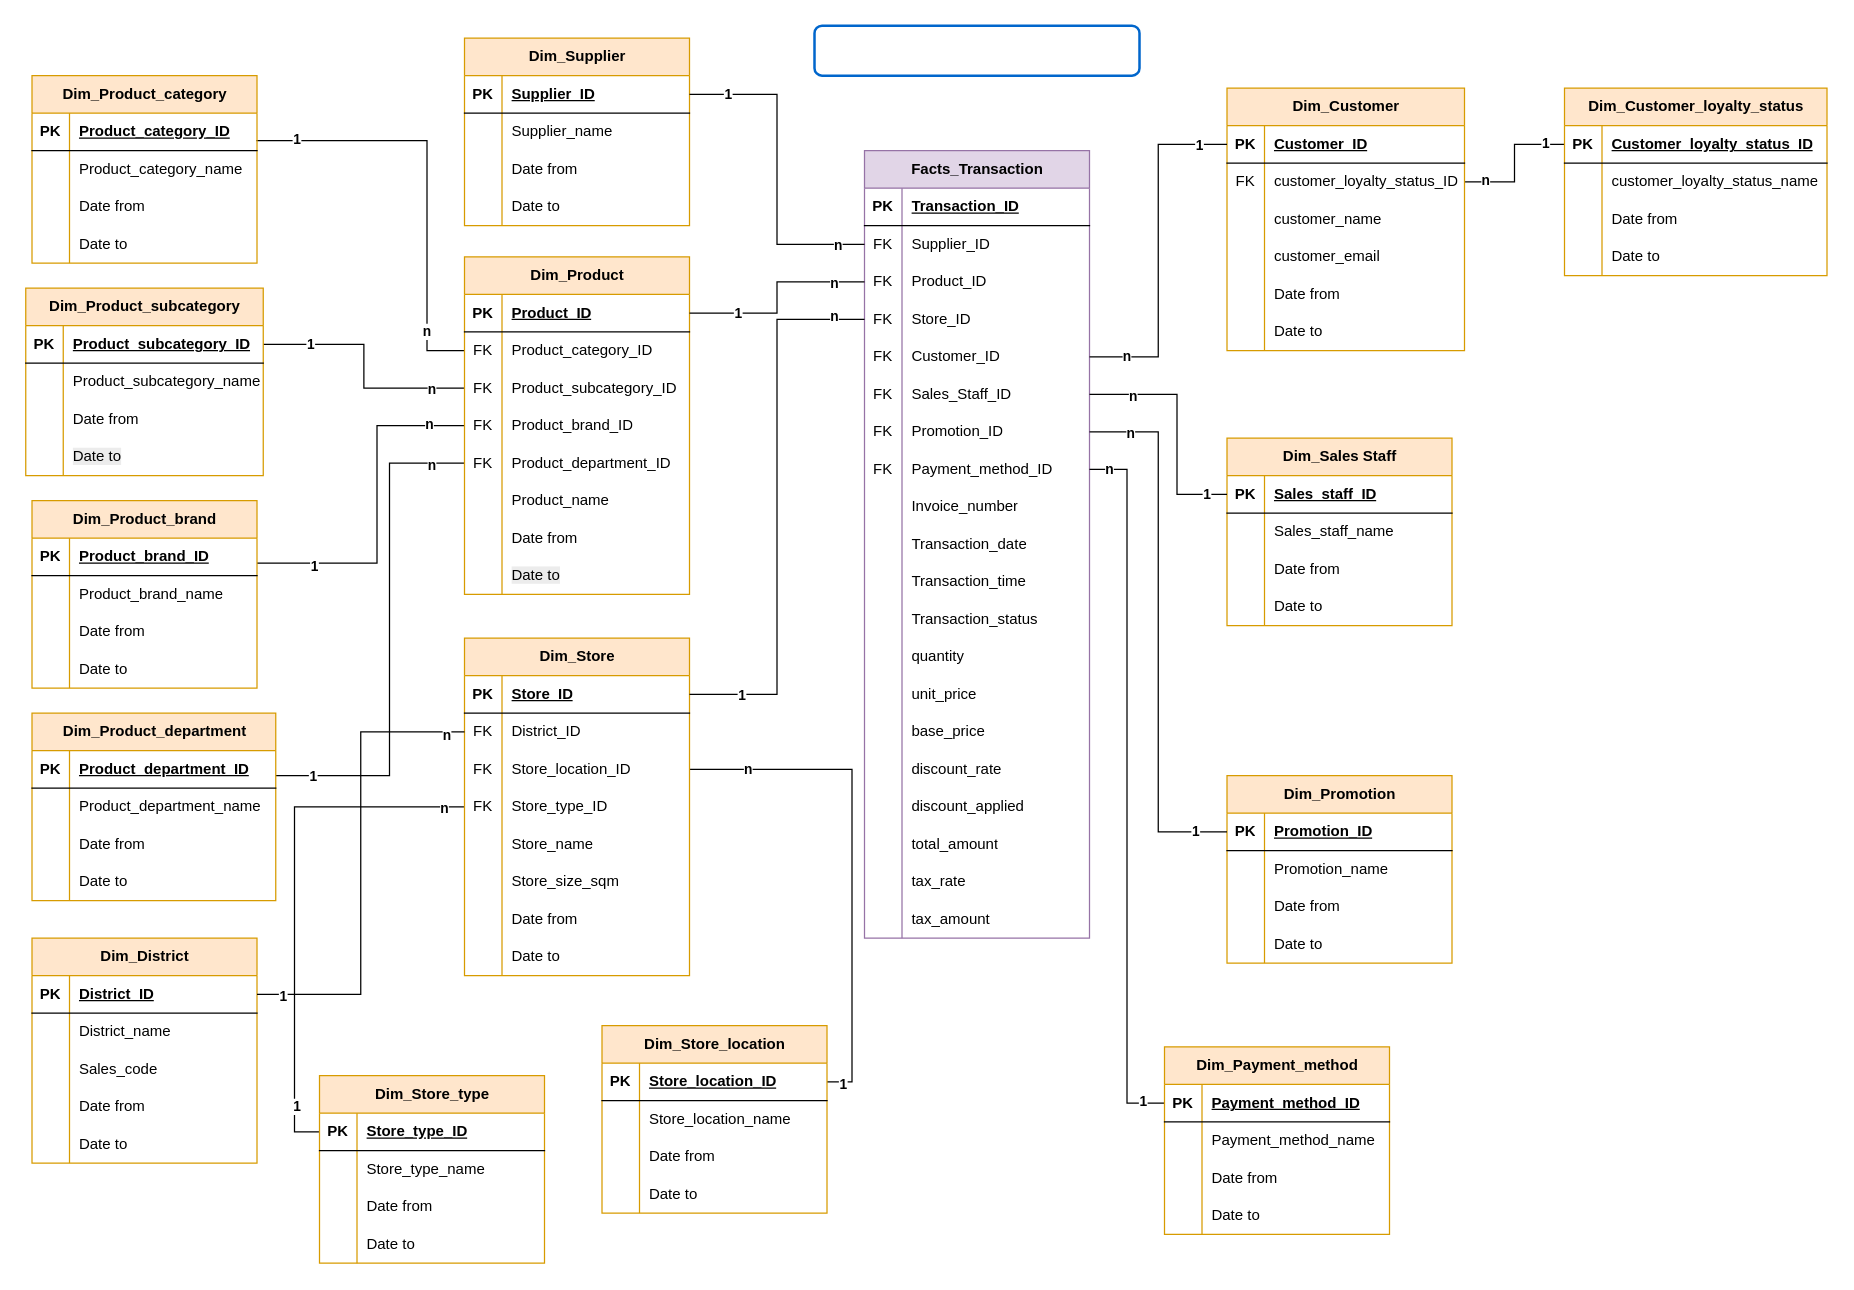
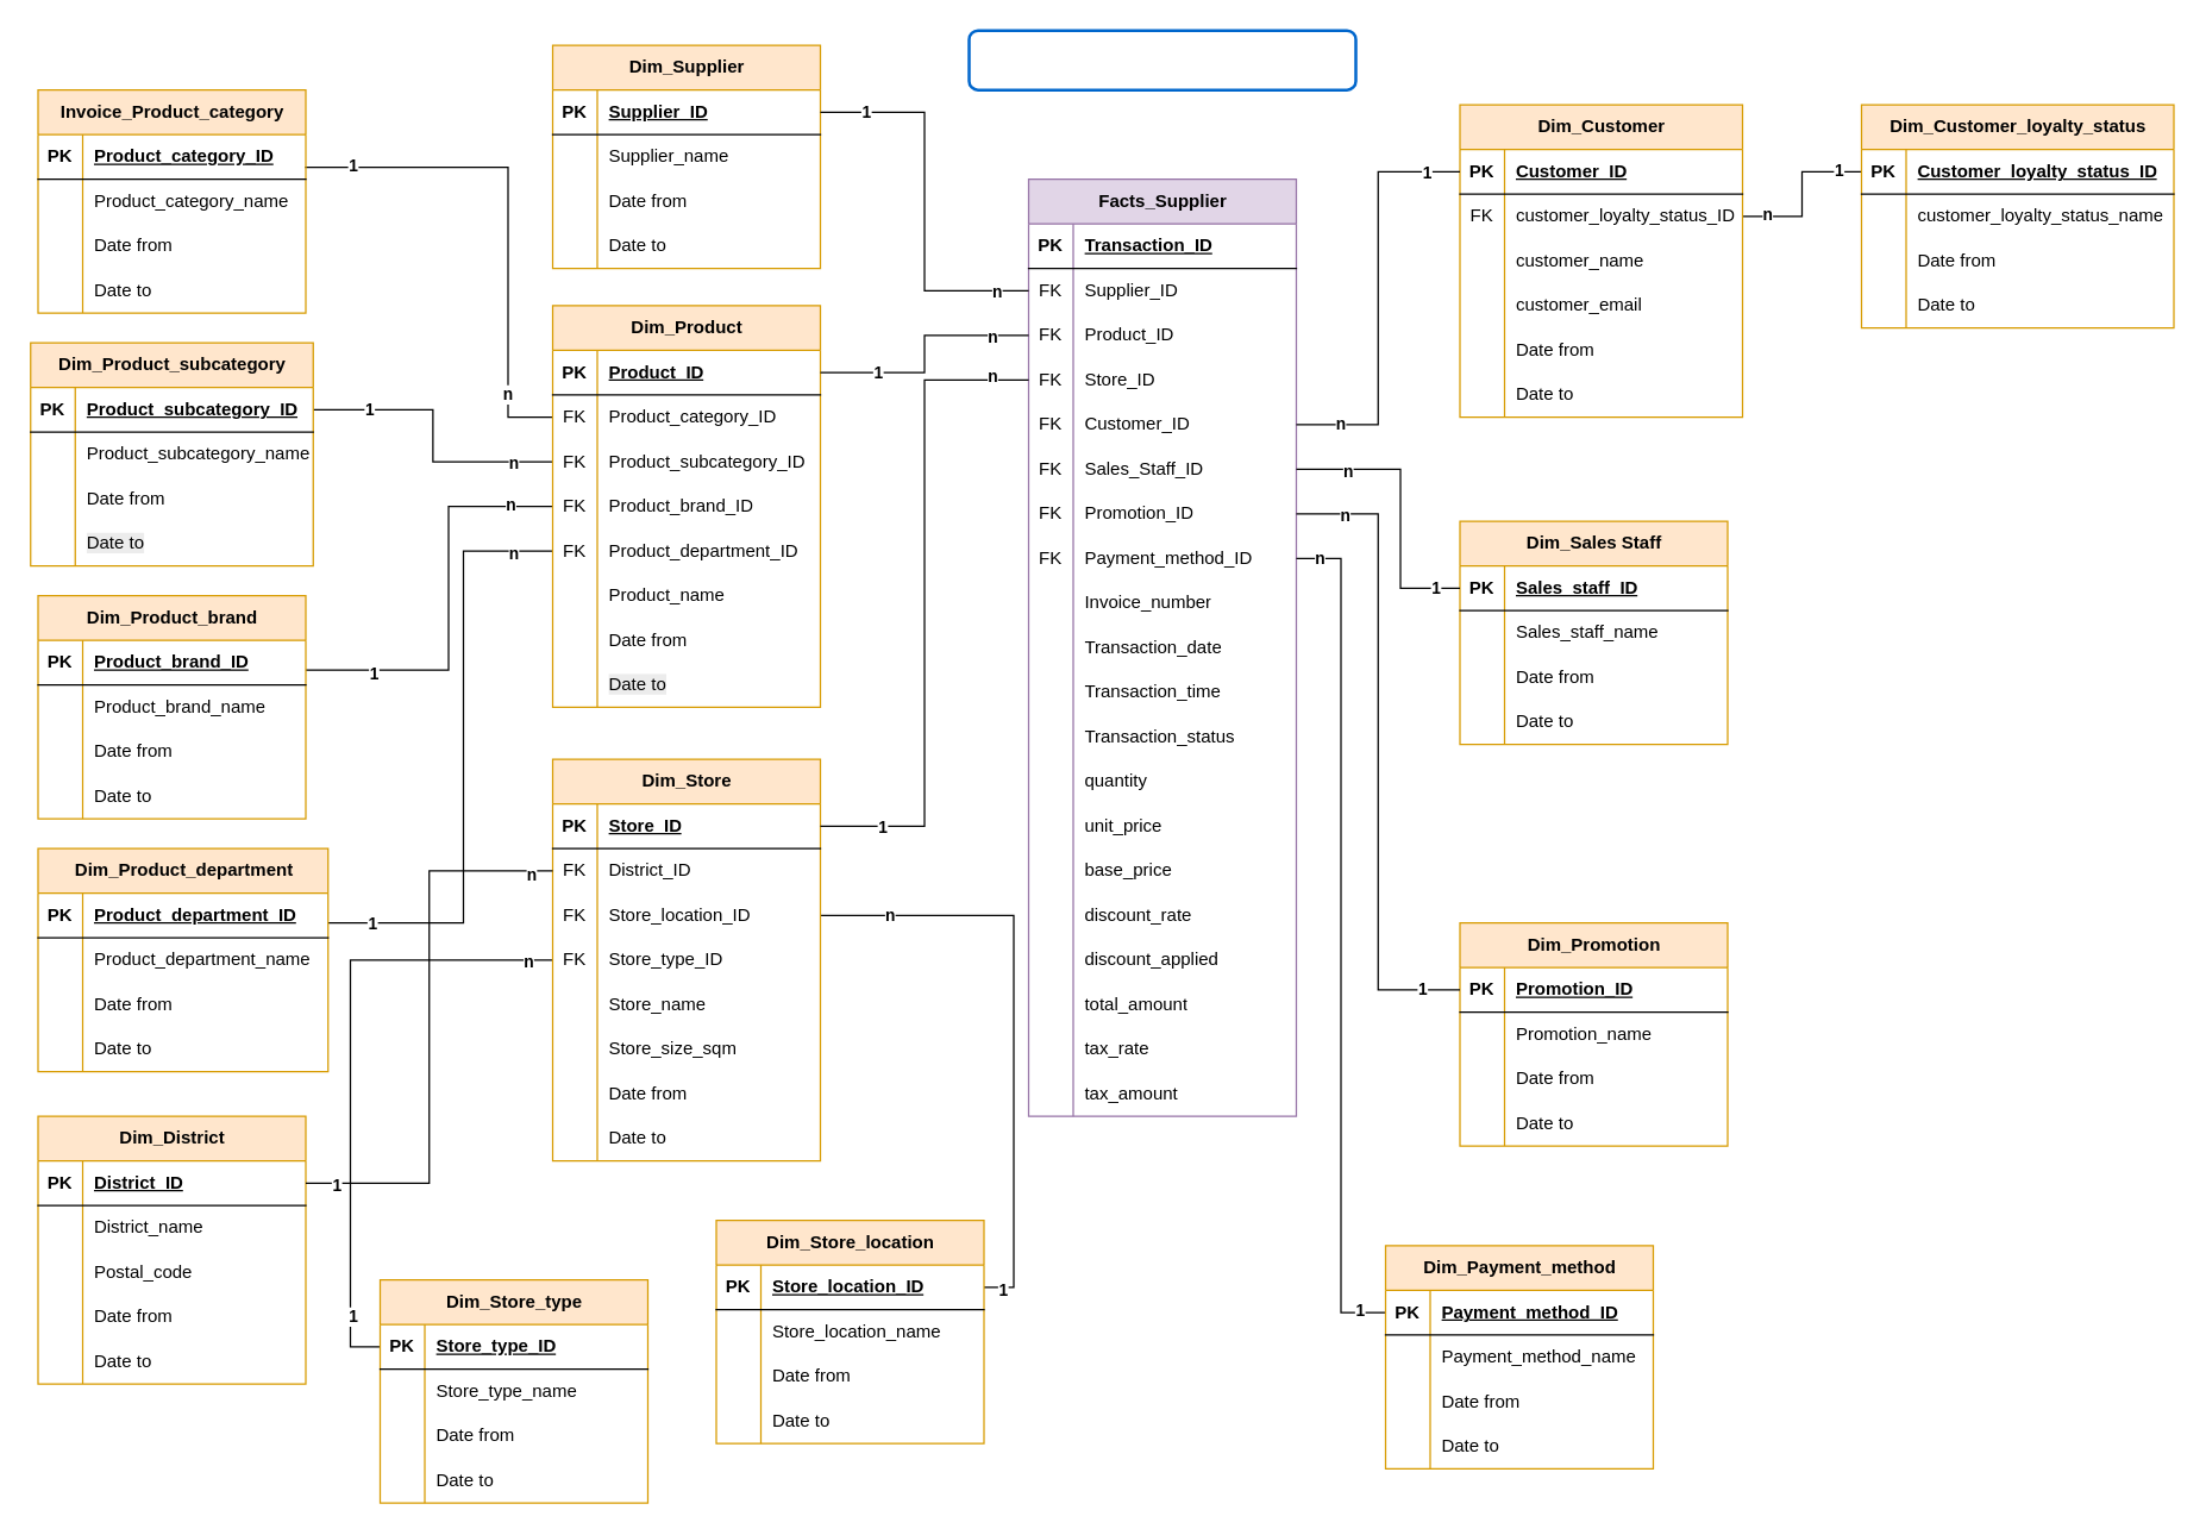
- <mxCell id="229" value="Dim_Product_category" style="shape=table;startSize=30;container=1;collapsible=1;childLayout=tableLayout;fixedRows=1;rowLines=0;fontStyle=1;align=center;resizeLast=1;html=1;fillColor=#ffe6cc;strokeColor=#d79b00;" vertex="1" parent="1"><mxGeometry x="25" y="60" width="180" height="150" as="geometry" /></mxCell>
+ <mxCell id="229" value="Invoice_Product_category" style="shape=table;startSize=30;container=1;collapsible=1;childLayout=tableLayout;fixedRows=1;rowLines=0;fontStyle=1;align=center;resizeLast=1;html=1;fillColor=#ffe6cc;strokeColor=#d79b00;" vertex="1" parent="1"><mxGeometry x="25" y="60" width="180" height="150" as="geometry" /></mxCell>
- <mxCell id="131" value="Facts_Transaction" style="shape=table;startSize=30;container=1;collapsible=1;childLayout=tableLayout;fixedRows=1;rowLines=0;fontStyle=1;align=center;resizeLast=1;html=1;fillColor=#e1d5e7;strokeColor=#9673a6;" vertex="1" parent="1"><mxGeometry x="691" y="120" width="180" height="630" as="geometry" /></mxCell>
+ <mxCell id="131" value="Facts_Supplier" style="shape=table;startSize=30;container=1;collapsible=1;childLayout=tableLayout;fixedRows=1;rowLines=0;fontStyle=1;align=center;resizeLast=1;html=1;fillColor=#e1d5e7;strokeColor=#9673a6;" vertex="1" parent="1"><mxGeometry x="691" y="120" width="180" height="630" as="geometry" /></mxCell>
- <mxCell id="201" value="Sales_code" style="shape=partialRectangle;connectable=0;fillColor=none;top=0;left=0;bottom=0;right=0;align=left;spacingLeft=6;overflow=hidden;whiteSpace=wrap;html=1;" vertex="1" parent="199"><mxGeometry x="30" width="150" height="30" as="geometry"><mxRectangle width="150" height="30" as="alternateBounds" /></mxGeometry></mxCell>
+ <mxCell id="201" value="Postal_code" style="shape=partialRectangle;connectable=0;fillColor=none;top=0;left=0;bottom=0;right=0;align=left;spacingLeft=6;overflow=hidden;whiteSpace=wrap;html=1;" vertex="1" parent="199"><mxGeometry x="30" width="150" height="30" as="geometry"><mxRectangle width="150" height="30" as="alternateBounds" /></mxGeometry></mxCell>
